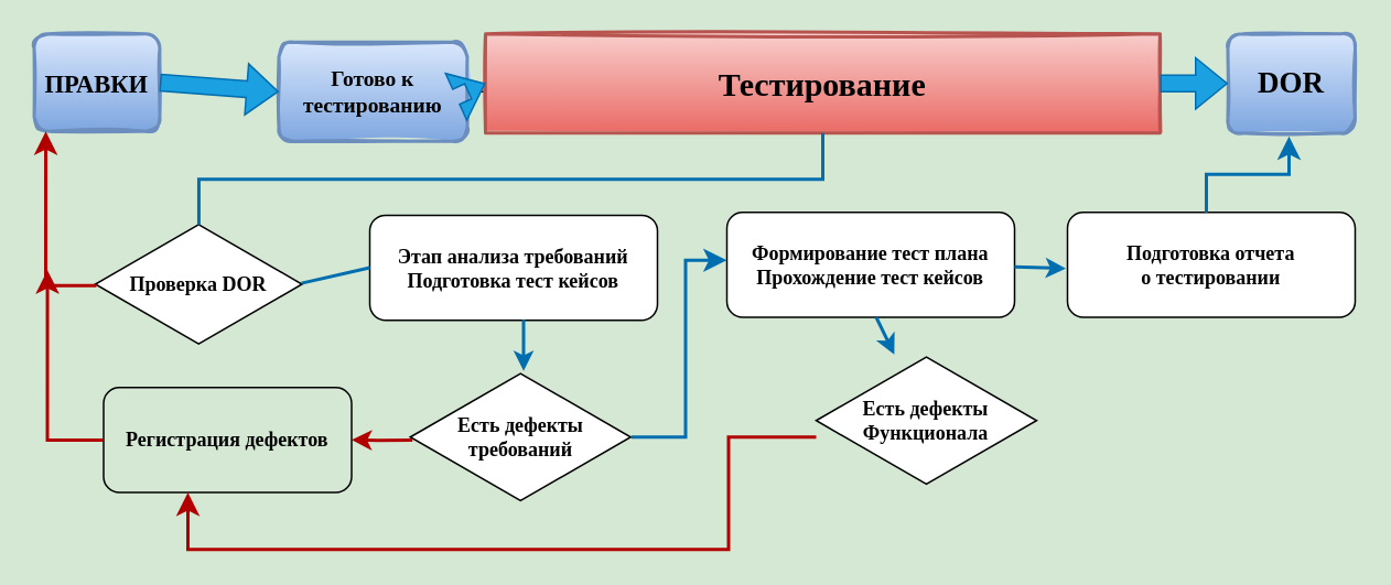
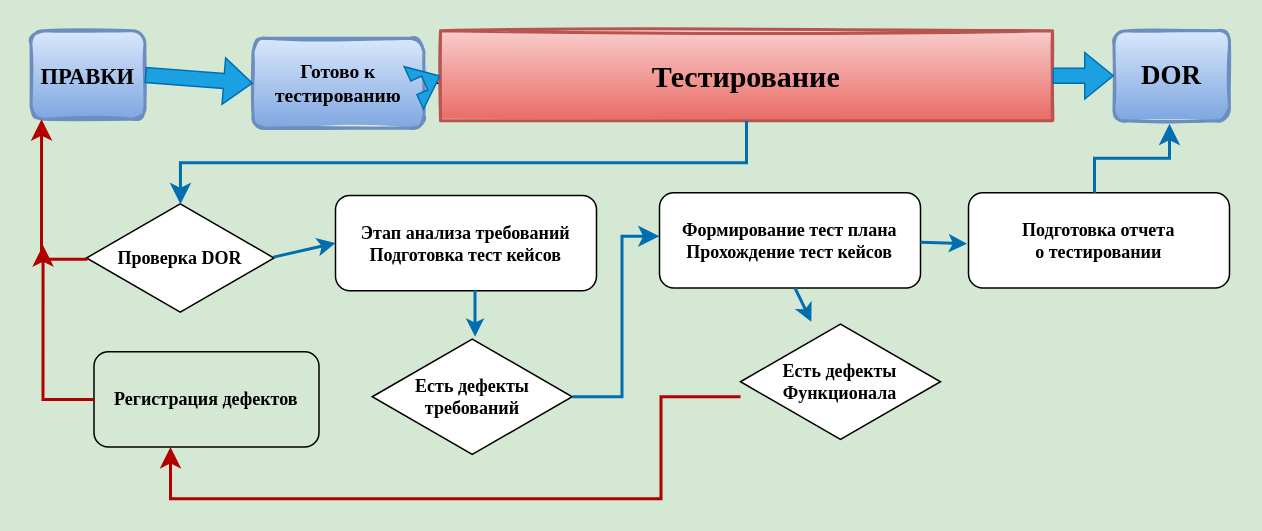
- <mxCell id="9" value="" style="edgeStyle=elbowEdgeStyle;elbow=vertical;endArrow=none;html=1;curved=0;rounded=0;endSize=8;startSize=8;entryX=0.501;entryY=0.022;entryDx=0;entryDy=0;entryPerimeter=0;strokeWidth=2;fillColor=#1ba1e2;strokeColor=#006EAF;exitX=0.5;exitY=1;exitDx=0;exitDy=0;" edge="1" parent="1" source="4" target="8"><mxGeometry width="50" height="50" relative="1" as="geometry"><mxPoint x="309" y="81" as="sourcePoint" /><mxPoint x="129" y="102" as="targetPoint" /></mxGeometry></mxCell>
+ <mxCell id="9" value="" style="edgeStyle=elbowEdgeStyle;elbow=vertical;endArrow=classic;html=1;curved=0;rounded=0;endSize=8;startSize=8;entryX=0.501;entryY=0.022;entryDx=0;entryDy=0;entryPerimeter=0;strokeWidth=2;fillColor=#1ba1e2;strokeColor=#006EAF;exitX=0.5;exitY=1;exitDx=0;exitDy=0;" edge="1" parent="1" source="4" target="8"><mxGeometry width="50" height="50" relative="1" as="geometry"><mxPoint x="309" y="81" as="sourcePoint" /><mxPoint x="129" y="102" as="targetPoint" /></mxGeometry></mxCell>
- <mxCell id="14" value="" style="endArrow=none;html=1;rounded=0;exitX=0.997;exitY=0.492;exitDx=0;exitDy=0;strokeWidth=2;exitPerimeter=0;entryX=0;entryY=0.5;entryDx=0;entryDy=0;fillColor=#1ba1e2;strokeColor=#006EAF;" edge="1" parent="1" source="8" target="13"><mxGeometry width="50" height="50" relative="1" as="geometry"><mxPoint x="405" y="225" as="sourcePoint" /><mxPoint x="222" y="163" as="targetPoint" /></mxGeometry></mxCell>
+ <mxCell id="14" value="" style="endArrow=classic;html=1;rounded=0;exitX=0.997;exitY=0.492;exitDx=0;exitDy=0;strokeWidth=2;exitPerimeter=0;entryX=0;entryY=0.5;entryDx=0;entryDy=0;fillColor=#1ba1e2;strokeColor=#006EAF;" edge="1" parent="1" source="8" target="13"><mxGeometry width="50" height="50" relative="1" as="geometry"><mxPoint x="405" y="225" as="sourcePoint" /><mxPoint x="222" y="163" as="targetPoint" /></mxGeometry></mxCell>
- <mxCell id="25" value="" style="endArrow=classic;html=1;rounded=0;exitX=0.01;exitY=0.522;exitDx=0;exitDy=0;strokeWidth=2;exitPerimeter=0;entryX=1;entryY=0.5;entryDx=0;entryDy=0;fillColor=#e51400;strokeColor=#B20000;" edge="1" parent="1" source="15" target="24"><mxGeometry width="50" height="50" relative="1" as="geometry"><mxPoint x="237" y="315" as="sourcePoint" /><mxPoint x="283" y="316" as="targetPoint" /><Array as="points"><mxPoint x="228" y="266" /></Array></mxGeometry></mxCell>
